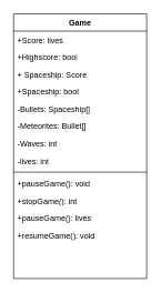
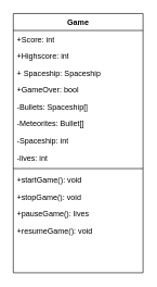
- <mxCell id="3" value="+Score: lives" style="text;strokeColor=none;fillColor=none;align=left;verticalAlign=top;spacingLeft=4;spacingRight=4;overflow=hidden;rotatable=0;points=[[0,0.5],[1,0.5]];portConstraint=eastwest;whiteSpace=wrap;html=1;" vertex="1" parent="2"><mxGeometry y="26" width="200" height="26" as="geometry" /></mxCell>
+ <mxCell id="3" value="+Score: int" style="text;strokeColor=none;fillColor=none;align=left;verticalAlign=top;spacingLeft=4;spacingRight=4;overflow=hidden;rotatable=0;points=[[0,0.5],[1,0.5]];portConstraint=eastwest;whiteSpace=wrap;html=1;" vertex="1" parent="2"><mxGeometry y="26" width="200" height="26" as="geometry" /></mxCell>
- <mxCell id="4" value="+Highscore: bool" style="text;strokeColor=none;fillColor=none;align=left;verticalAlign=top;spacingLeft=4;spacingRight=4;overflow=hidden;rotatable=0;points=[[0,0.5],[1,0.5]];portConstraint=eastwest;whiteSpace=wrap;html=1;" vertex="1" parent="2"><mxGeometry y="52" width="200" height="26" as="geometry" /></mxCell>
+ <mxCell id="4" value="+Highscore: int" style="text;strokeColor=none;fillColor=none;align=left;verticalAlign=top;spacingLeft=4;spacingRight=4;overflow=hidden;rotatable=0;points=[[0,0.5],[1,0.5]];portConstraint=eastwest;whiteSpace=wrap;html=1;" vertex="1" parent="2"><mxGeometry y="52" width="200" height="26" as="geometry" /></mxCell>
- <mxCell id="5" value="+ Spaceship: Score" style="text;strokeColor=none;fillColor=none;align=left;verticalAlign=top;spacingLeft=4;spacingRight=4;overflow=hidden;rotatable=0;points=[[0,0.5],[1,0.5]];portConstraint=eastwest;whiteSpace=wrap;html=1;" vertex="1" parent="2"><mxGeometry y="78" width="200" height="26" as="geometry" /></mxCell>
+ <mxCell id="5" value="+ Spaceship: Spaceship" style="text;strokeColor=none;fillColor=none;align=left;verticalAlign=top;spacingLeft=4;spacingRight=4;overflow=hidden;rotatable=0;points=[[0,0.5],[1,0.5]];portConstraint=eastwest;whiteSpace=wrap;html=1;" vertex="1" parent="2"><mxGeometry y="78" width="200" height="26" as="geometry" /></mxCell>
- <mxCell id="6" value="+Spaceship: bool&lt;span style=&quot;white-space: pre;&quot;&gt;&#09;&lt;/span&gt;" style="text;strokeColor=none;fillColor=none;align=left;verticalAlign=top;spacingLeft=4;spacingRight=4;overflow=hidden;rotatable=0;points=[[0,0.5],[1,0.5]];portConstraint=eastwest;whiteSpace=wrap;html=1;" vertex="1" parent="2"><mxGeometry y="104" width="200" height="26" as="geometry" /></mxCell>
+ <mxCell id="6" value="+GameOver: bool&lt;span style=&quot;white-space: pre;&quot;&gt;&#09;&lt;/span&gt;" style="text;strokeColor=none;fillColor=none;align=left;verticalAlign=top;spacingLeft=4;spacingRight=4;overflow=hidden;rotatable=0;points=[[0,0.5],[1,0.5]];portConstraint=eastwest;whiteSpace=wrap;html=1;" vertex="1" parent="2"><mxGeometry y="104" width="200" height="26" as="geometry" /></mxCell>
- <mxCell id="9" value="-Waves: int" style="text;strokeColor=none;fillColor=none;align=left;verticalAlign=top;spacingLeft=4;spacingRight=4;overflow=hidden;rotatable=0;points=[[0,0.5],[1,0.5]];portConstraint=eastwest;whiteSpace=wrap;html=1;" vertex="1" parent="2"><mxGeometry y="182" width="200" height="26" as="geometry" /></mxCell>
+ <mxCell id="9" value="-Spaceship: int" style="text;strokeColor=none;fillColor=none;align=left;verticalAlign=top;spacingLeft=4;spacingRight=4;overflow=hidden;rotatable=0;points=[[0,0.5],[1,0.5]];portConstraint=eastwest;whiteSpace=wrap;html=1;" vertex="1" parent="2"><mxGeometry y="182" width="200" height="26" as="geometry" /></mxCell>
- <mxCell id="12" value="+pauseGame(): void" style="text;strokeColor=none;fillColor=none;align=left;verticalAlign=top;spacingLeft=4;spacingRight=4;overflow=hidden;rotatable=0;points=[[0,0.5],[1,0.5]];portConstraint=eastwest;whiteSpace=wrap;html=1;" vertex="1" parent="2"><mxGeometry y="242" width="200" height="26" as="geometry" /></mxCell>
+ <mxCell id="12" value="+startGame(): void" style="text;strokeColor=none;fillColor=none;align=left;verticalAlign=top;spacingLeft=4;spacingRight=4;overflow=hidden;rotatable=0;points=[[0,0.5],[1,0.5]];portConstraint=eastwest;whiteSpace=wrap;html=1;" vertex="1" parent="2"><mxGeometry y="242" width="200" height="26" as="geometry" /></mxCell>
- <mxCell id="13" value="+stopGame(): int" style="text;strokeColor=none;fillColor=none;align=left;verticalAlign=top;spacingLeft=4;spacingRight=4;overflow=hidden;rotatable=0;points=[[0,0.5],[1,0.5]];portConstraint=eastwest;whiteSpace=wrap;html=1;" vertex="1" parent="2"><mxGeometry y="268" width="200" height="26" as="geometry" /></mxCell>
+ <mxCell id="13" value="+stopGame(): void" style="text;strokeColor=none;fillColor=none;align=left;verticalAlign=top;spacingLeft=4;spacingRight=4;overflow=hidden;rotatable=0;points=[[0,0.5],[1,0.5]];portConstraint=eastwest;whiteSpace=wrap;html=1;" vertex="1" parent="2"><mxGeometry y="268" width="200" height="26" as="geometry" /></mxCell>
